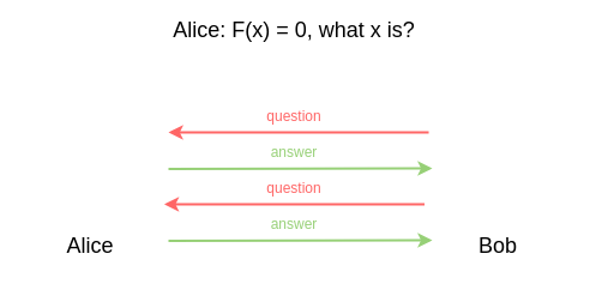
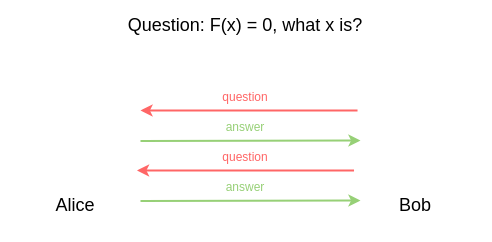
- <mxCell id="2" value="&lt;font style=&quot;font-size: 18px;&quot;&gt;Alice: F(x) = 0, what x is?&lt;/font&gt;" style="text;html=1;strokeColor=none;fillColor=none;align=center;verticalAlign=middle;whiteSpace=wrap;rounded=0;" vertex="1" parent="1"><mxGeometry x="100" y="20" width="290" height="10" as="geometry" /></mxCell>
+ <mxCell id="2" value="&lt;font style=&quot;font-size: 18px;&quot;&gt;Question: F(x) = 0, what x is?&lt;/font&gt;" style="text;html=1;strokeColor=none;fillColor=none;align=center;verticalAlign=middle;whiteSpace=wrap;rounded=0;" vertex="1" parent="1"><mxGeometry x="100" y="20" width="290" height="10" as="geometry" /></mxCell>
